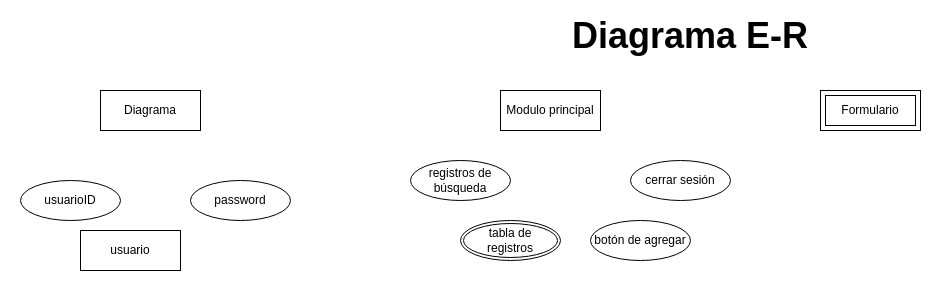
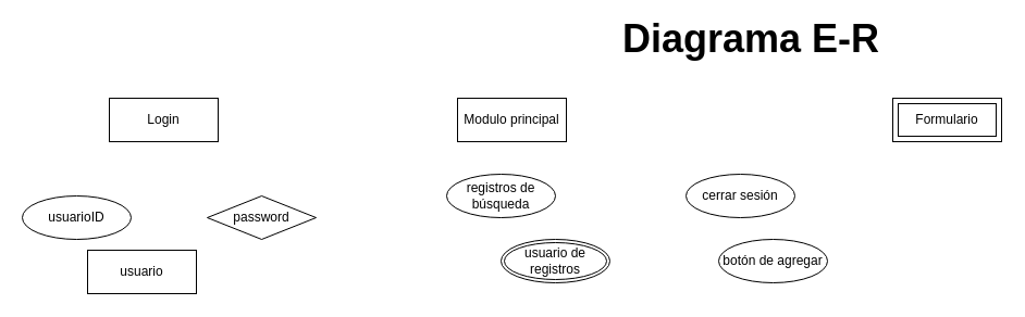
- <mxCell id="4" value="Diagrama" style="whiteSpace=wrap;html=1;align=center;" vertex="1" parent="1"><mxGeometry x="100" y="90" width="100" height="40" as="geometry" /></mxCell>
+ <mxCell id="4" value="Login" style="whiteSpace=wrap;html=1;align=center;" vertex="1" parent="1"><mxGeometry x="100" y="90" width="100" height="40" as="geometry" /></mxCell>
- <mxCell id="7" value="Modulo principal" style="whiteSpace=wrap;html=1;align=center;" vertex="1" parent="1"><mxGeometry x="500" y="90" width="100" height="40" as="geometry" /></mxCell>
+ <mxCell id="7" value="Modulo principal" style="whiteSpace=wrap;html=1;align=center;" vertex="1" parent="1"><mxGeometry x="420" y="90" width="100" height="40" as="geometry" /></mxCell>
- <mxCell id="6" value="password" style="ellipse;whiteSpace=wrap;html=1;align=center;" vertex="1" parent="1"><mxGeometry x="190" y="180" width="100" height="40" as="geometry" /></mxCell>
+ <mxCell id="6" value="password" style="rhombus;whiteSpace=wrap;html=1;align=center;" vertex="1" parent="1"><mxGeometry x="190" y="180" width="100" height="40" as="geometry" /></mxCell>
- <mxCell id="12" value="tabla de registros" style="ellipse;shape=doubleEllipse;margin=3;whiteSpace=wrap;html=1;align=center;" vertex="1" parent="1"><mxGeometry x="460" y="220" width="100" height="40" as="geometry" /></mxCell>
+ <mxCell id="12" value="usuario de registros" style="ellipse;shape=doubleEllipse;margin=3;whiteSpace=wrap;html=1;align=center;" vertex="1" parent="1"><mxGeometry x="460" y="220" width="100" height="40" as="geometry" /></mxCell>
- <mxCell id="10" value="botón de agregar" style="ellipse;whiteSpace=wrap;html=1;align=center;" vertex="1" parent="1"><mxGeometry x="590" y="220" width="100" height="40" as="geometry" /></mxCell>
+ <mxCell id="10" value="botón de agregar" style="ellipse;whiteSpace=wrap;html=1;align=center;" vertex="1" parent="1"><mxGeometry x="660" y="220" width="100" height="40" as="geometry" /></mxCell>
